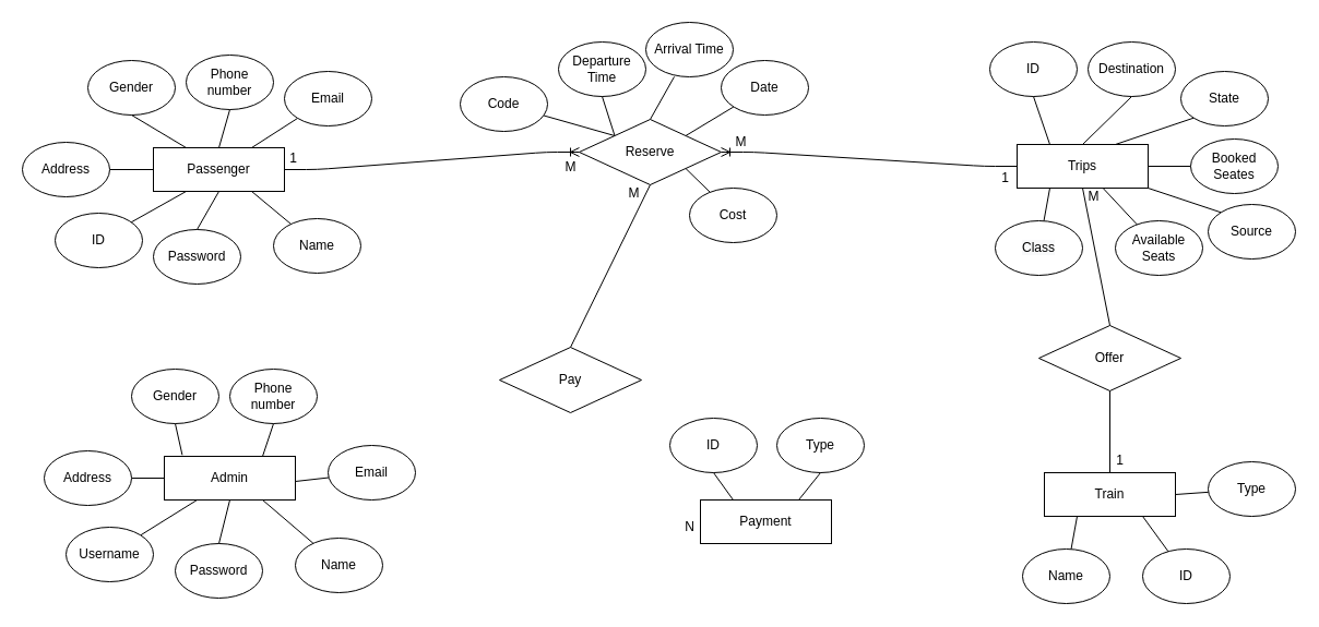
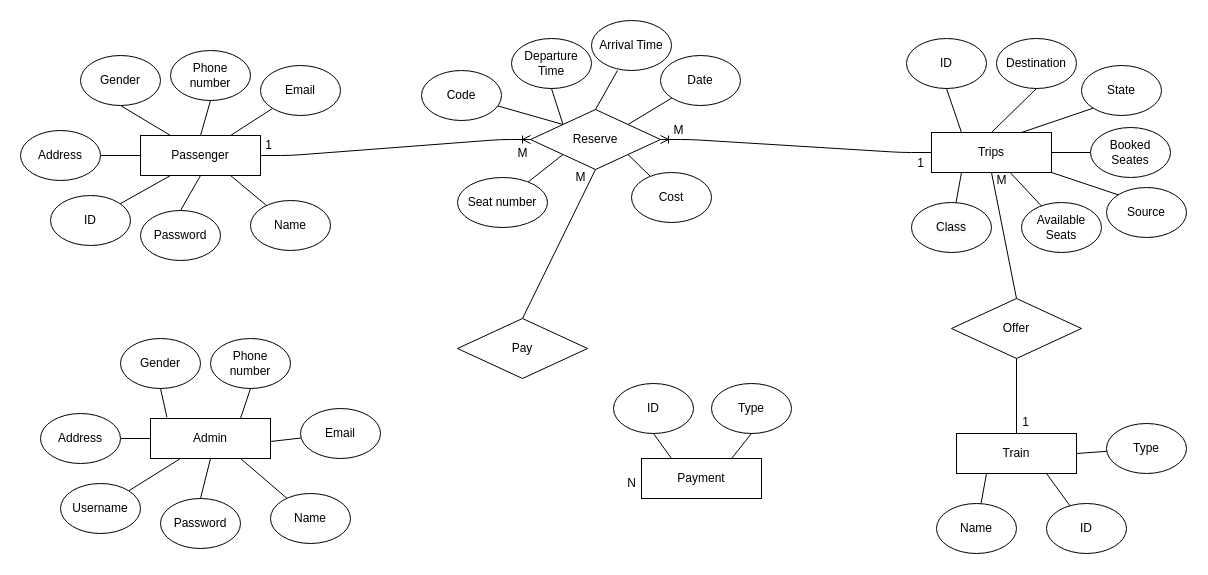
+ <mxCell id="22" value="" style="endArrow=none;html=1;exitX=0;exitY=1;exitDx=0;exitDy=0;" parent="1" source="67" target="23" edge="1"><mxGeometry width="50" height="50" relative="1" as="geometry"><mxPoint x="819" y="-52" as="sourcePoint" /><mxPoint x="809" y="-42" as="targetPoint" /></mxGeometry></mxCell>
+ <mxCell id="23" value="Seat number" style="ellipse;whiteSpace=wrap;html=1;" parent="1" vertex="1"><mxGeometry x="457" y="177" width="90" height="50" as="geometry" /></mxCell>
